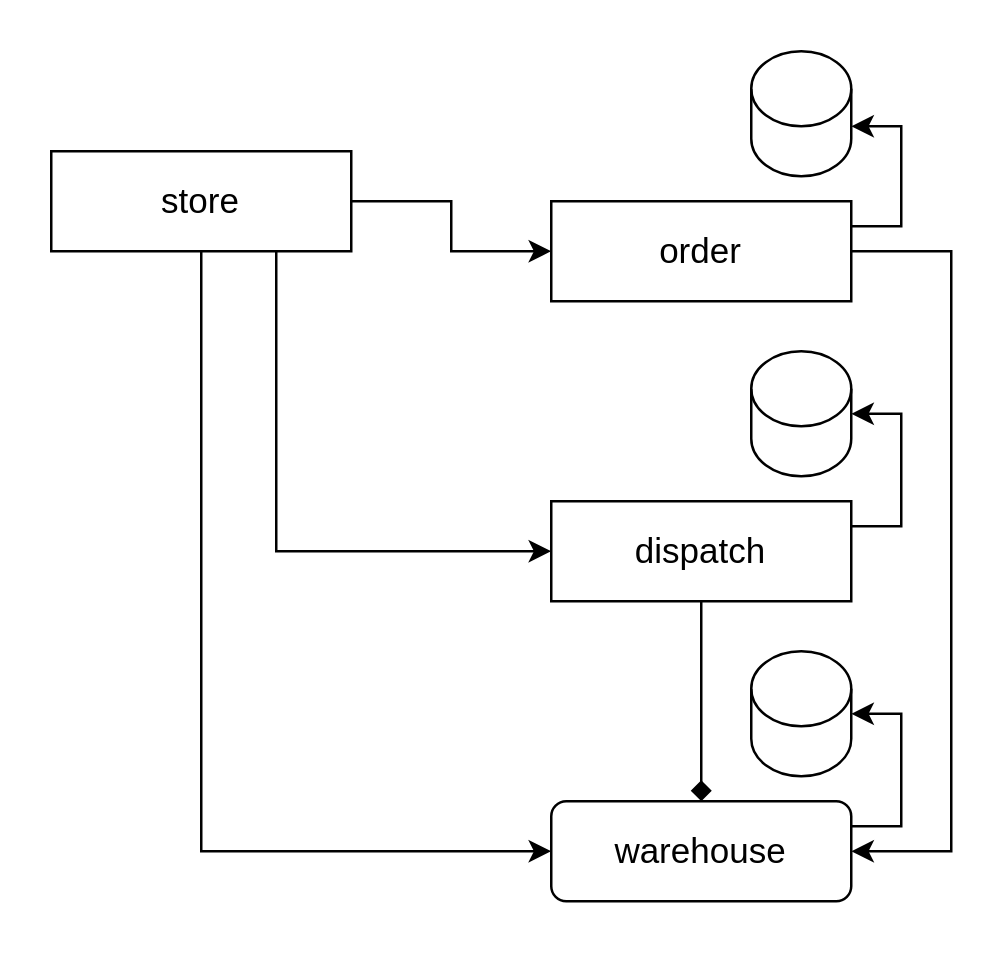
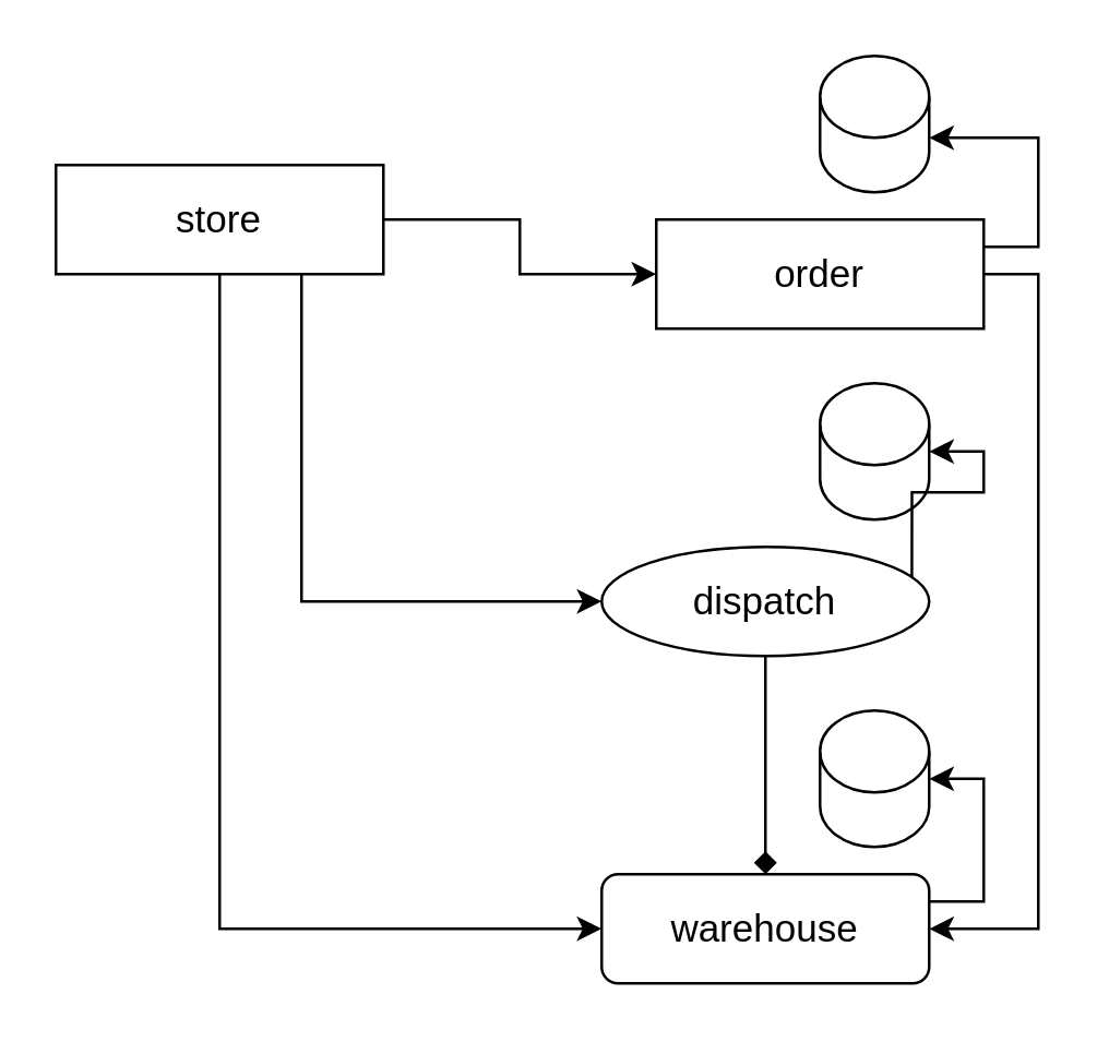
- <mxCell id="8" value="order" style="rounded=0;whiteSpace=wrap;html=1;fillColor=none;fontSize=14;" vertex="1" parent="1"><mxGeometry x="220" y="80" width="120" height="40" as="geometry" /></mxCell>
+ <mxCell id="8" value="order" style="rounded=0;whiteSpace=wrap;html=1;fillColor=none;fontSize=14;" vertex="1" parent="1"><mxGeometry x="240" y="80" width="120" height="40" as="geometry" /></mxCell>
- <mxCell id="11" value="dispatch" style="rounded=0;whiteSpace=wrap;html=1;fillColor=none;fontSize=14;" vertex="1" parent="1"><mxGeometry x="220" y="200" width="120" height="40" as="geometry" /></mxCell>
+ <mxCell id="11" value="dispatch" style="ellipse;whiteSpace=wrap;html=1;fillColor=none;fontSize=14;" vertex="1" parent="1"><mxGeometry x="220" y="200" width="120" height="40" as="geometry" /></mxCell>
